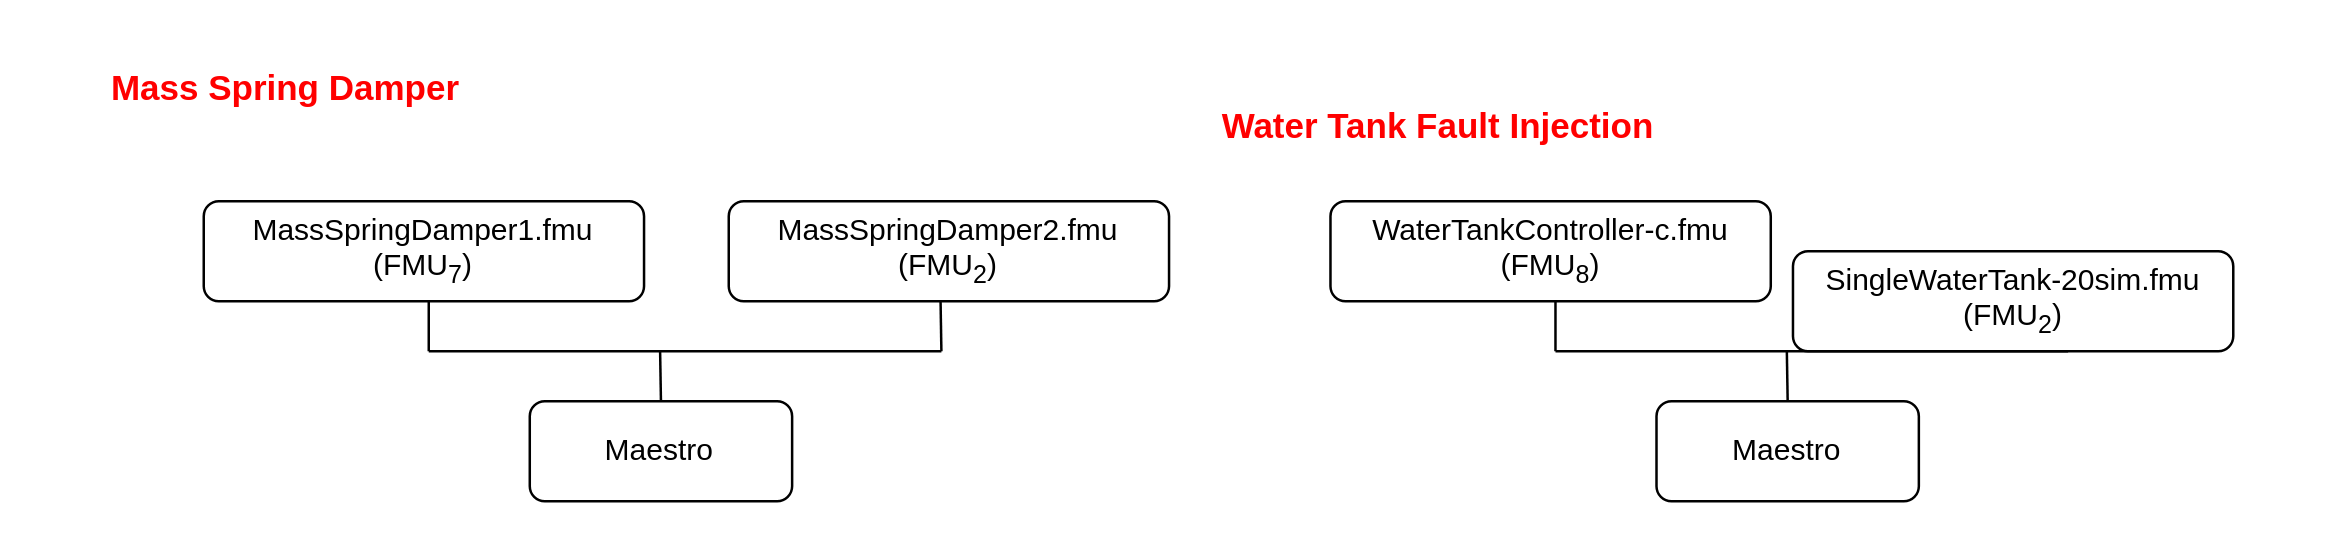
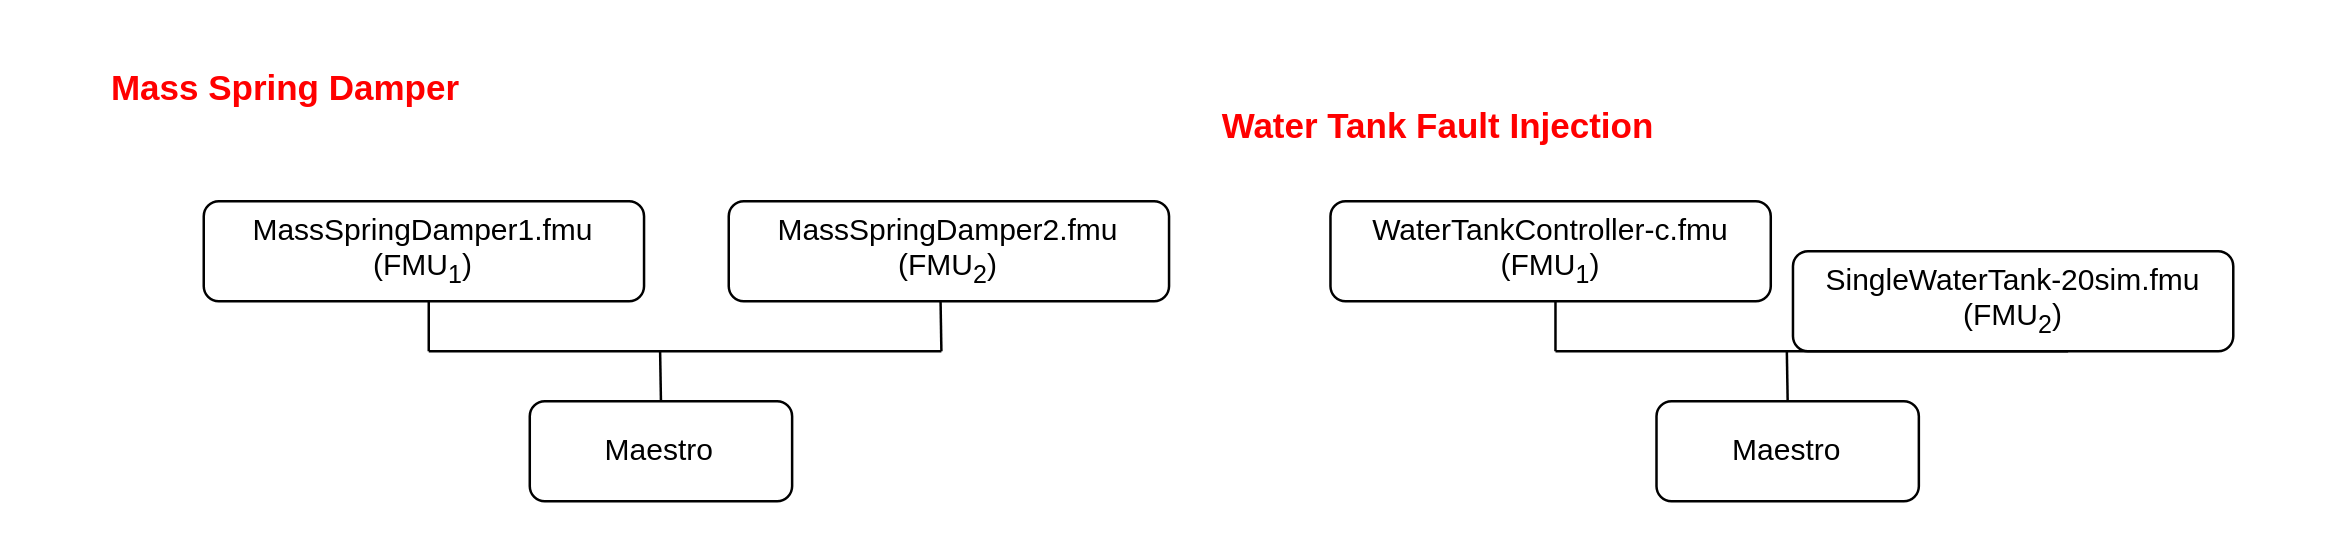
- <mxCell id="5" value="MassSpringDamper1.fmu&lt;br&gt;(FMU&lt;sub&gt;7&lt;/sub&gt;)" style="rounded=1;whiteSpace=wrap;html=1;" parent="3" vertex="1"><mxGeometry width="176.12" height="40" as="geometry" /></mxCell>
+ <mxCell id="5" value="MassSpringDamper1.fmu&lt;br&gt;(FMU&lt;sub&gt;1&lt;/sub&gt;)" style="rounded=1;whiteSpace=wrap;html=1;" parent="3" vertex="1"><mxGeometry width="176.12" height="40" as="geometry" /></mxCell>
- <mxCell id="14" value="WaterTankController-c.fmu&lt;br&gt;(FMU&lt;sub&gt;8&lt;/sub&gt;)" style="rounded=1;whiteSpace=wrap;html=1;" vertex="1" parent="12"><mxGeometry width="176.12" height="40" as="geometry" /></mxCell>
+ <mxCell id="14" value="WaterTankController-c.fmu&lt;br&gt;(FMU&lt;sub&gt;1&lt;/sub&gt;)" style="rounded=1;whiteSpace=wrap;html=1;" vertex="1" parent="12"><mxGeometry width="176.12" height="40" as="geometry" /></mxCell>
